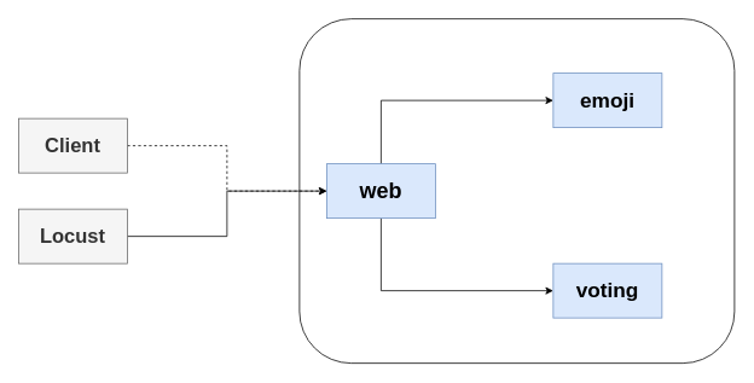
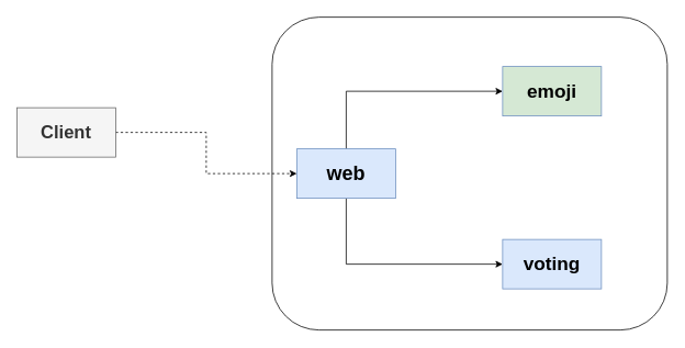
- <mxCell id="6" value="&lt;b&gt;&lt;font style=&quot;font-size: 23px;&quot;&gt;emoji&lt;/font&gt;&lt;/b&gt;" style="rounded=0;whiteSpace=wrap;html=1;fillColor=#dae8fc;strokeColor=#6c8ebf;" vertex="1" parent="1"><mxGeometry x="610" y="80" width="120" height="60" as="geometry" /></mxCell>
+ <mxCell id="6" value="&lt;b&gt;&lt;font style=&quot;font-size: 23px;&quot;&gt;emoji&lt;/font&gt;&lt;/b&gt;" style="rounded=0;whiteSpace=wrap;html=1;fillColor=#d5e8d4;strokeColor=#6c8ebf;" vertex="1" parent="1"><mxGeometry x="610" y="80" width="120" height="60" as="geometry" /></mxCell>
- <mxCell id="11" value="&lt;b&gt;&lt;font style=&quot;font-size: 22px;&quot;&gt;Locust&lt;/font&gt;&lt;/b&gt;" style="rounded=0;whiteSpace=wrap;html=1;fillColor=#f5f5f5;strokeColor=#666666;fontColor=#333333;" vertex="1" parent="1"><mxGeometry x="20" y="230" width="120" height="60" as="geometry" /></mxCell>
- <mxCell id="10" style="edgeStyle=orthogonalEdgeStyle;rounded=0;orthogonalLoop=1;jettySize=auto;html=1;fontSize=23;entryX=0;entryY=0.5;entryDx=0;entryDy=0;" edge="1" parent="1" source="11" target="5"><mxGeometry relative="1" as="geometry" /></mxCell>
